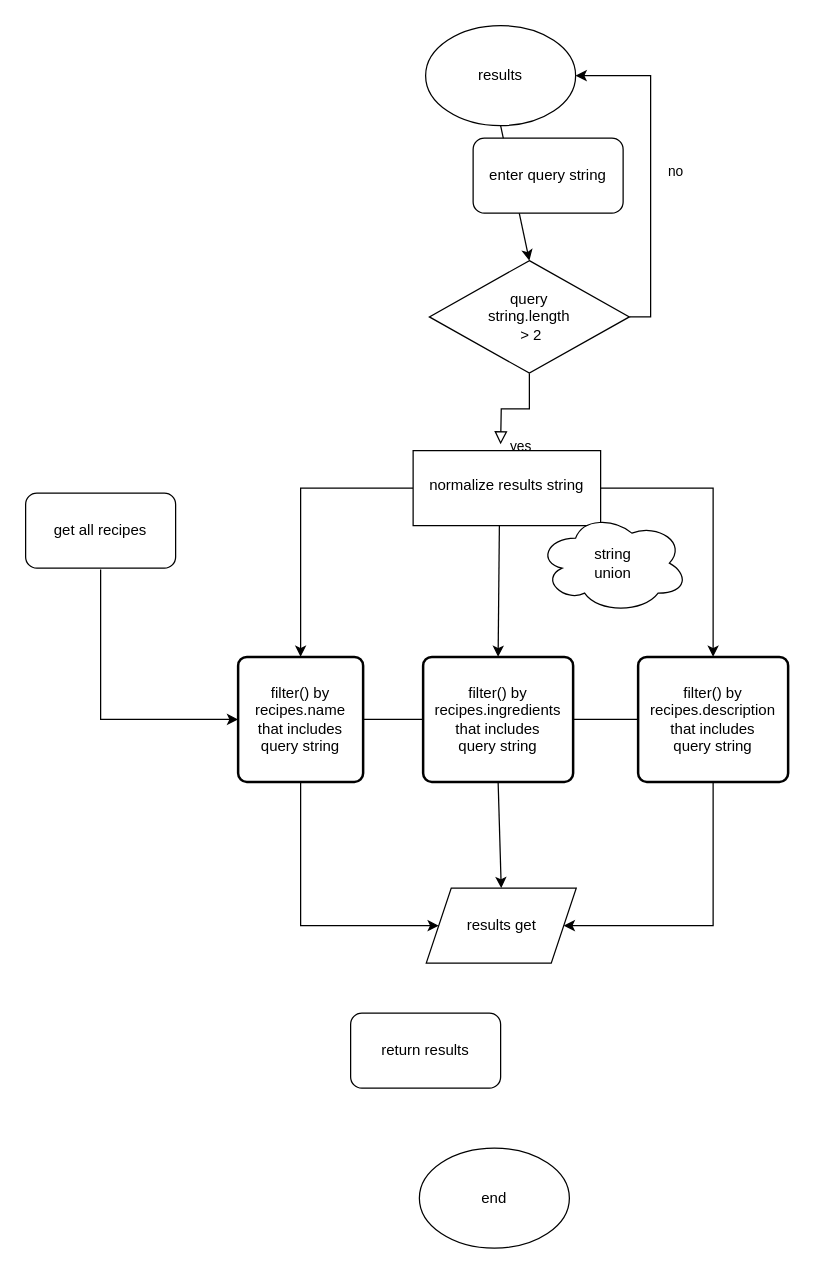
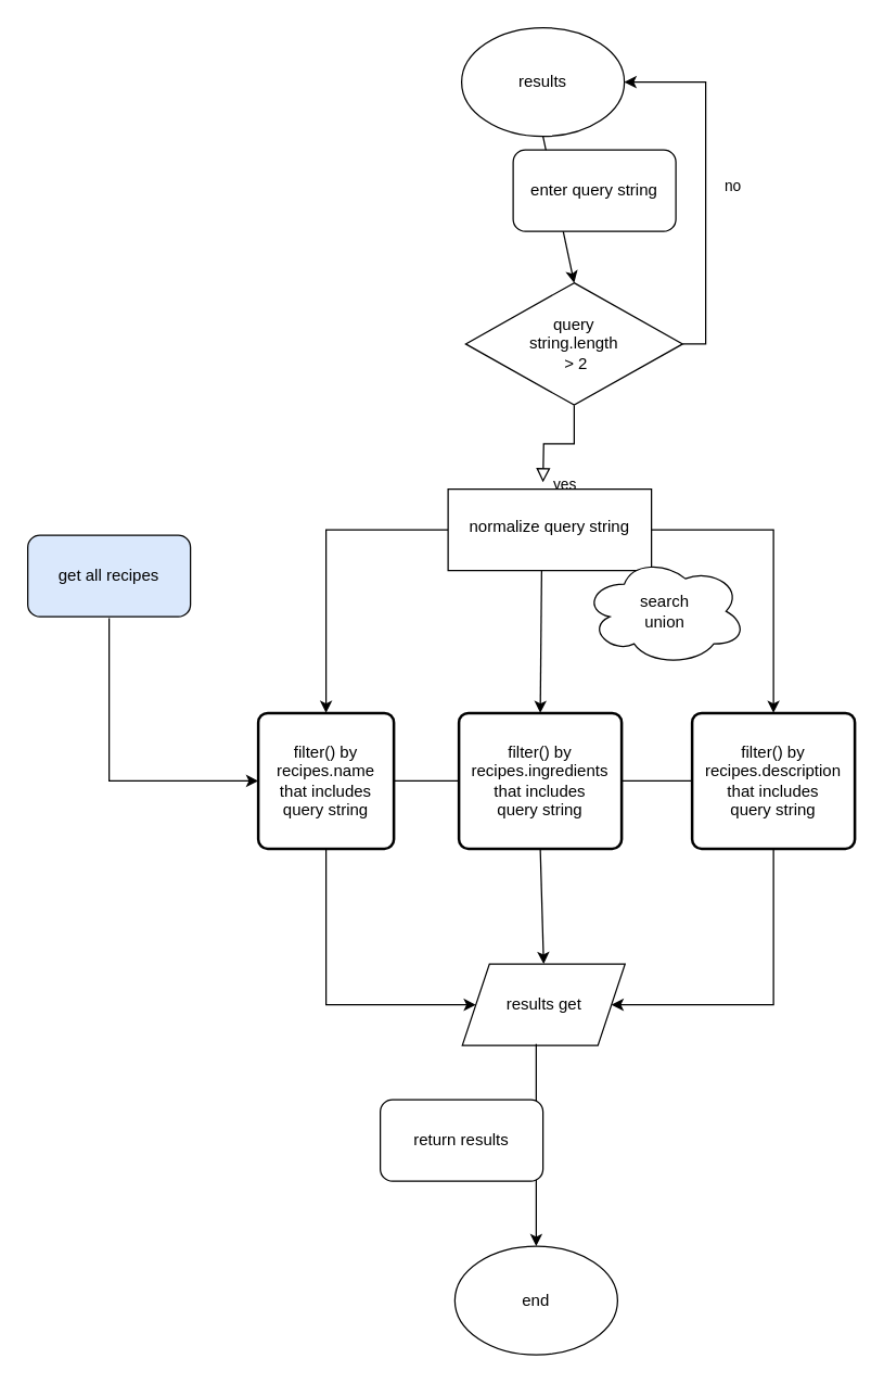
- <mxCell id="14" value="normalize results string" style="whiteSpace=wrap;html=1;shadow=0;strokeWidth=1;spacing=6;spacingTop=-4;" parent="1" vertex="1"><mxGeometry x="330" y="360" width="150" height="60" as="geometry" /></mxCell>
+ <mxCell id="14" value="normalize query string" style="whiteSpace=wrap;html=1;shadow=0;strokeWidth=1;spacing=6;spacingTop=-4;" parent="1" vertex="1"><mxGeometry x="330" y="360" width="150" height="60" as="geometry" /></mxCell>
- <mxCell id="7" value="get all recipes" style="rounded=1;whiteSpace=wrap;html=1;" parent="1" vertex="1"><mxGeometry x="20" y="394" width="120" height="60" as="geometry" /></mxCell>
+ <mxCell id="7" value="get all recipes" style="rounded=1;whiteSpace=wrap;html=1;fillColor=#dae8fc;" parent="1" vertex="1"><mxGeometry x="20" y="394" width="120" height="60" as="geometry" /></mxCell>
- <mxCell id="24" value="string &lt;br&gt;union" style="ellipse;shape=cloud;whiteSpace=wrap;html=1;" parent="1" vertex="1"><mxGeometry x="430" y="410" width="120" height="80" as="geometry" /></mxCell>
+ <mxCell id="24" value="search &lt;br&gt;union" style="ellipse;shape=cloud;whiteSpace=wrap;html=1;" parent="1" vertex="1"><mxGeometry x="430" y="410" width="120" height="80" as="geometry" /></mxCell>
+ <mxCell id="23" value="" style="endArrow=classic;html=1;rounded=0;strokeWidth=1;exitX=0.454;exitY=0.983;exitDx=0;exitDy=0;exitPerimeter=0;entryX=0.5;entryY=0;entryDx=0;entryDy=0;" parent="1" source="19" target="22" edge="1"><mxGeometry width="50" height="50" relative="1" as="geometry"><mxPoint x="390" y="920" as="sourcePoint" /><mxPoint x="440" y="870" as="targetPoint" /></mxGeometry></mxCell>
